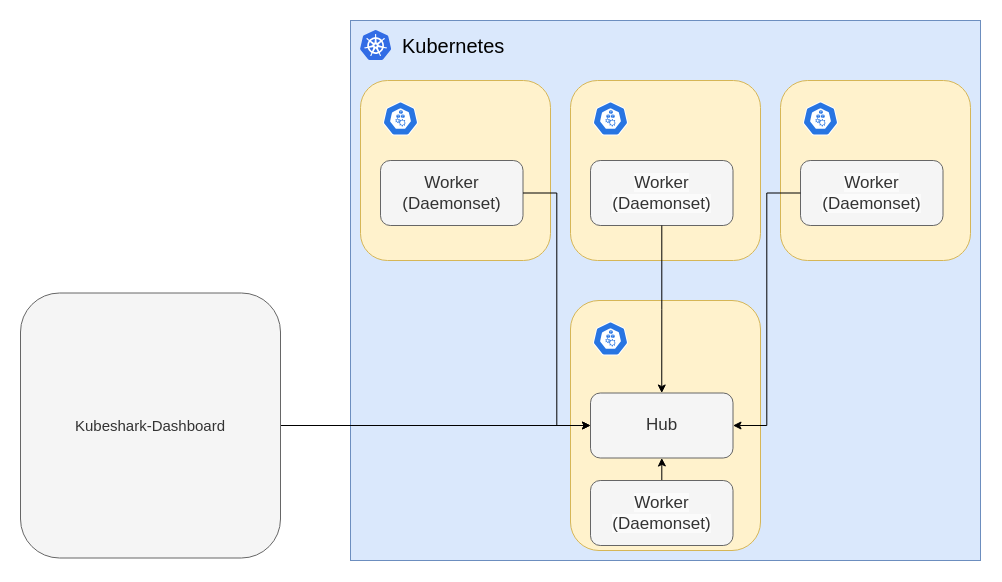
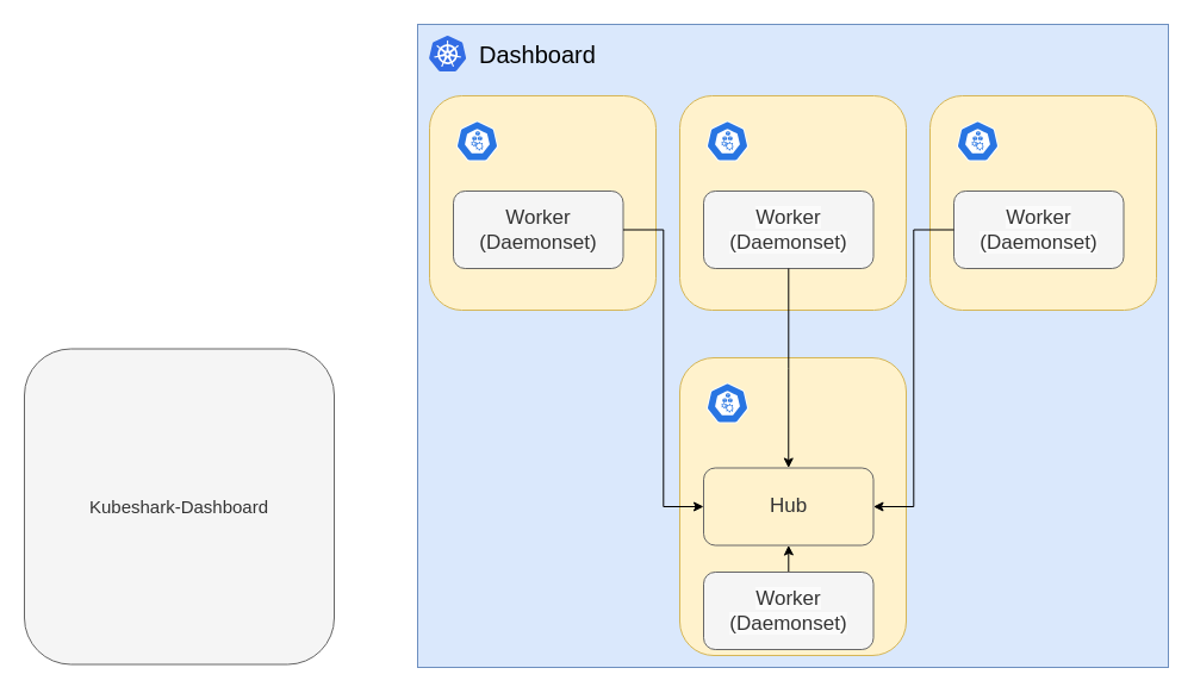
- <mxCell id="4" value="&lt;font style=&quot;font-size: 20px;&quot;&gt;Kubernetes&lt;/font&gt;" style="text;html=1;strokeColor=none;fillColor=none;align=left;verticalAlign=middle;whiteSpace=wrap;rounded=0;" vertex="1" parent="1"><mxGeometry x="400" y="30" width="200" height="30" as="geometry" /></mxCell>
+ <mxCell id="4" value="&lt;font style=&quot;font-size: 20px;&quot;&gt;Dashboard&lt;/font&gt;" style="text;html=1;strokeColor=none;fillColor=none;align=left;verticalAlign=middle;whiteSpace=wrap;rounded=0;" vertex="1" parent="1"><mxGeometry x="400" y="30" width="200" height="30" as="geometry" /></mxCell>
- <mxCell id="22" style="edgeStyle=orthogonalEdgeStyle;rounded=0;orthogonalLoop=1;jettySize=auto;html=1;entryX=0;entryY=0.5;entryDx=0;entryDy=0;" edge="1" parent="1" source="23" target="18"><mxGeometry relative="1" as="geometry" /></mxCell>
- <mxCell id="18" value="&lt;font style=&quot;font-size: 17px;&quot;&gt;Hub&lt;br&gt;&lt;/font&gt;" style="rounded=1;whiteSpace=wrap;html=1;fillColor=#f5f5f5;fontColor=#333333;strokeColor=#666666;" vertex="1" parent="1"><mxGeometry x="590" y="392.5" width="142.5" height="65" as="geometry" /></mxCell>
+ <mxCell id="18" value="&lt;font style=&quot;font-size: 17px;&quot;&gt;Hub&lt;br&gt;&lt;/font&gt;" style="rounded=1;whiteSpace=wrap;html=1;fillColor=#fff2cc;fontColor=#333333;strokeColor=#666666;" vertex="1" parent="1"><mxGeometry x="590" y="392.5" width="142.5" height="65" as="geometry" /></mxCell>
